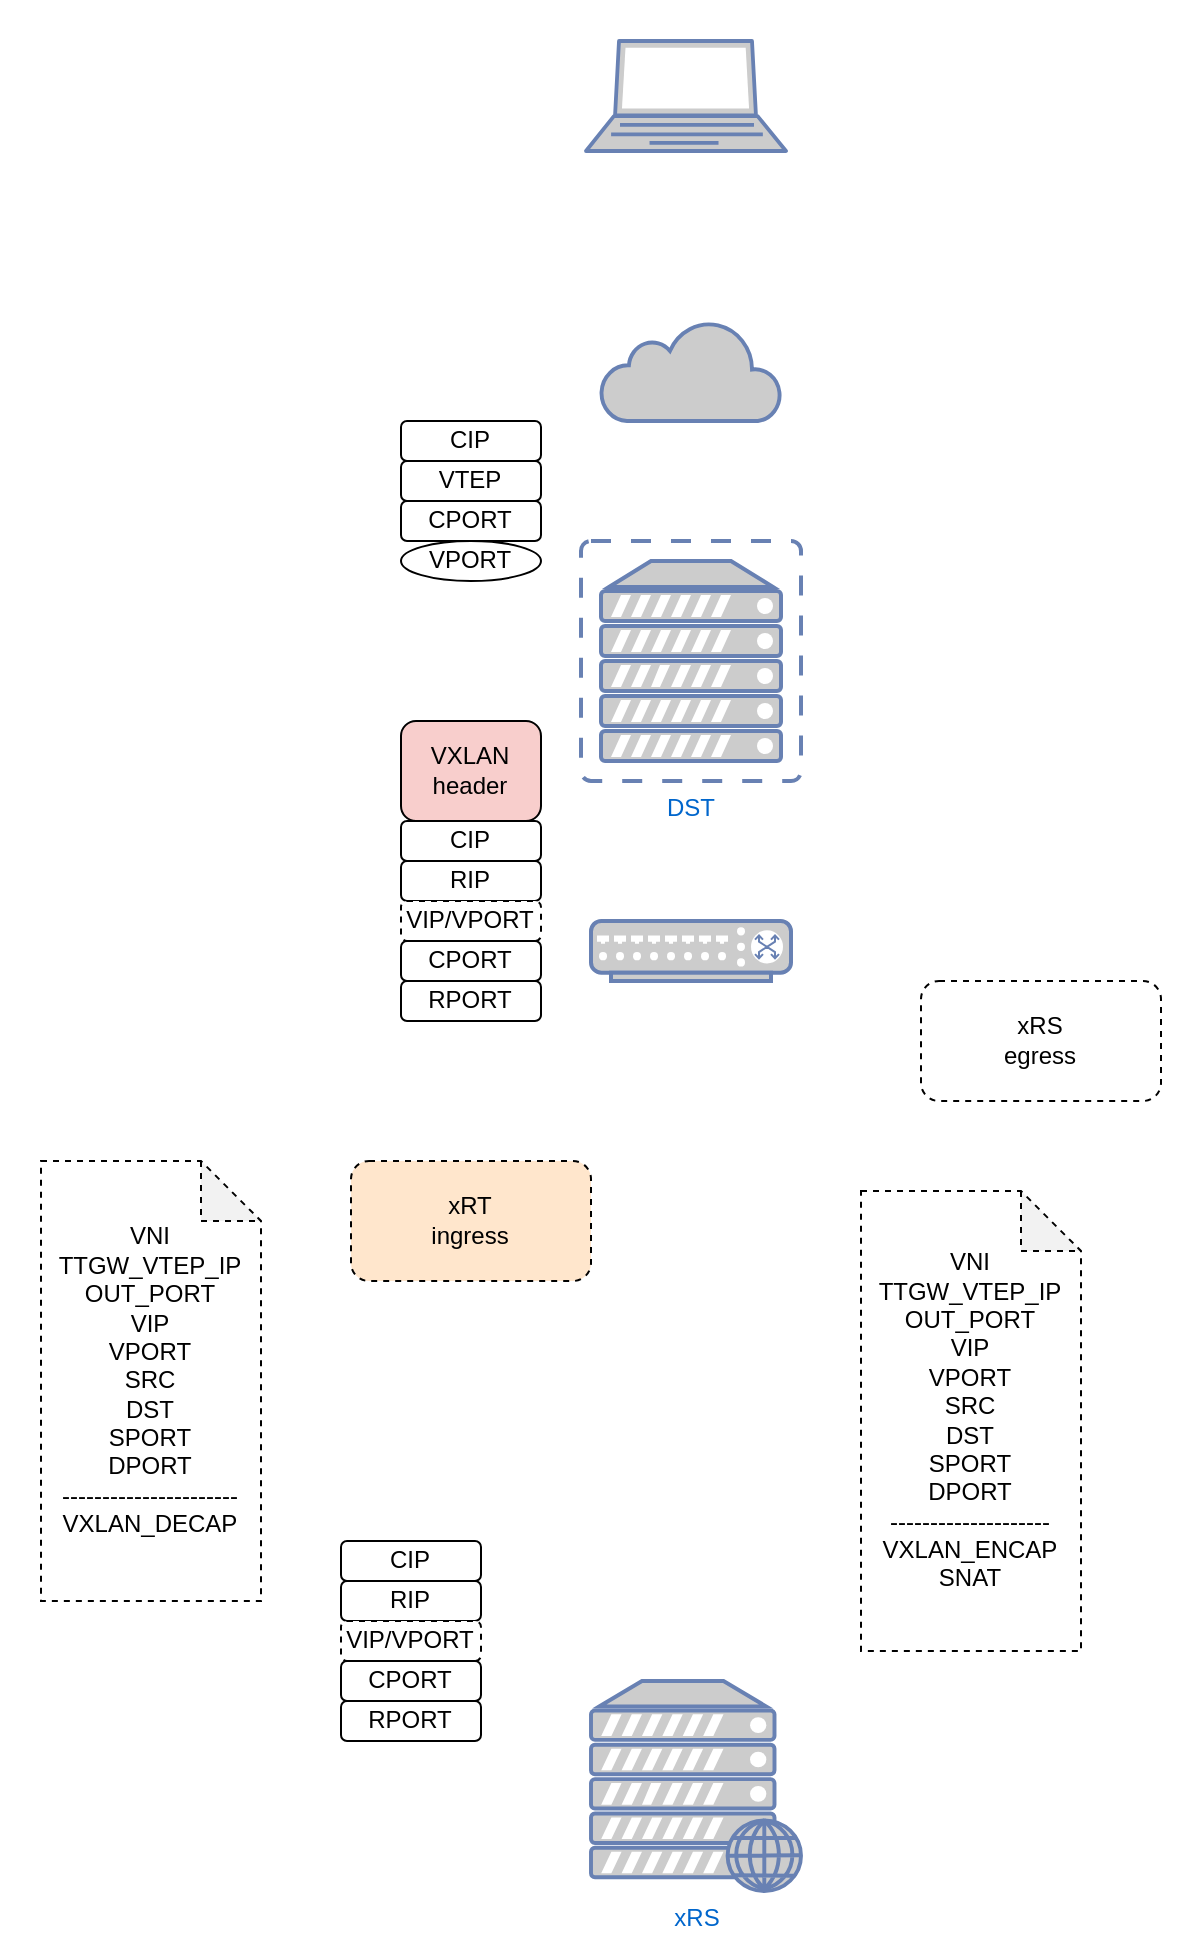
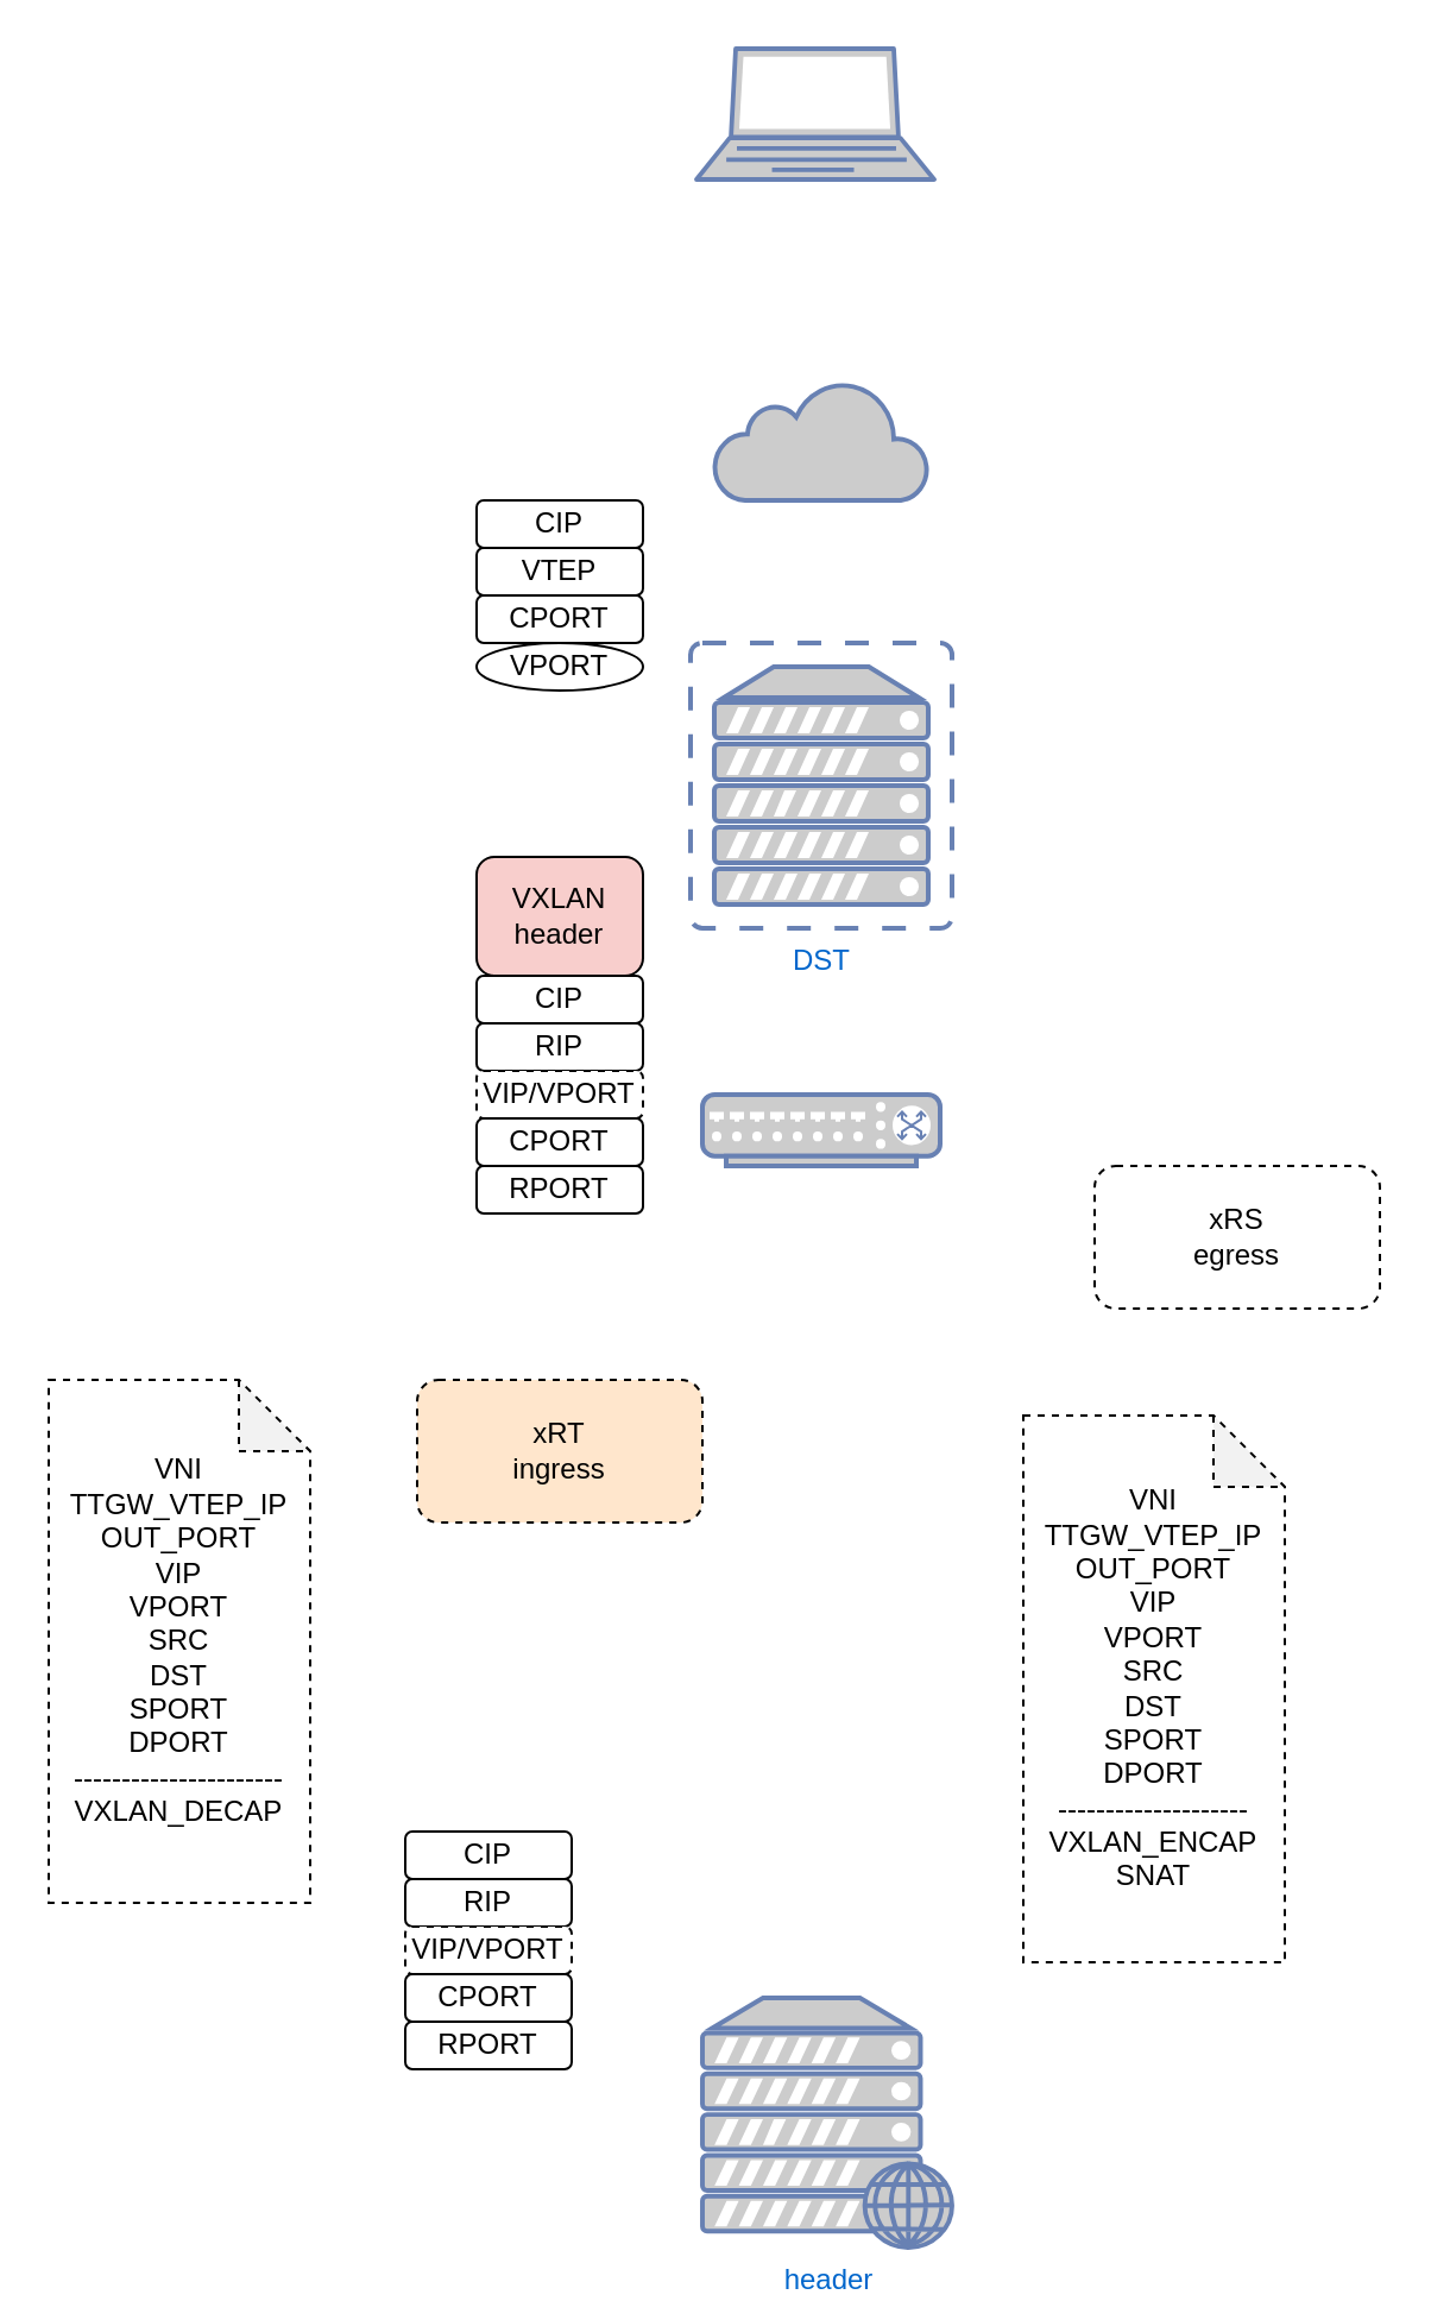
- <mxCell id="2" value="xRS" style="fontColor=#0066CC;verticalAlign=top;verticalLabelPosition=bottom;labelPosition=center;align=center;html=1;outlineConnect=0;fillColor=#CCCCCC;strokeColor=#6881B3;gradientColor=none;gradientDirection=north;strokeWidth=2;shape=mxgraph.networks.web_server;" vertex="1" parent="1"><mxGeometry x="295" y="840" width="105" height="105" as="geometry" /></mxCell>
+ <mxCell id="2" value="header" style="fontColor=#0066CC;verticalAlign=top;verticalLabelPosition=bottom;labelPosition=center;align=center;html=1;outlineConnect=0;fillColor=#CCCCCC;strokeColor=#6881B3;gradientColor=none;gradientDirection=north;strokeWidth=2;shape=mxgraph.networks.web_server;" vertex="1" parent="1"><mxGeometry x="295" y="840" width="105" height="105" as="geometry" /></mxCell>
